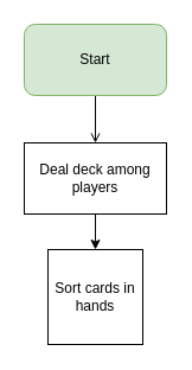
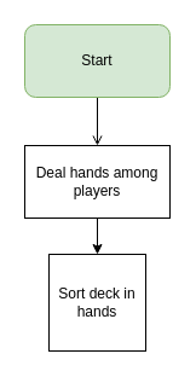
- <mxCell id="5" value="Deal deck among players" style="rounded=0;whiteSpace=wrap;html=1;" vertex="1" parent="1"><mxGeometry x="20" y="120" width="120" height="60" as="geometry" /></mxCell>
+ <mxCell id="5" value="Deal hands among players" style="rounded=0;whiteSpace=wrap;html=1;" vertex="1" parent="1"><mxGeometry x="20" y="120" width="120" height="60" as="geometry" /></mxCell>
- <mxCell id="6" value="Sort cards in hands" style="whiteSpace=wrap;html=1;aspect=fixed;" vertex="1" parent="1"><mxGeometry x="40" y="210" width="80" height="80" as="geometry" /></mxCell>
+ <mxCell id="6" value="Sort deck in hands" style="whiteSpace=wrap;html=1;aspect=fixed;" vertex="1" parent="1"><mxGeometry x="40" y="210" width="80" height="80" as="geometry" /></mxCell>
